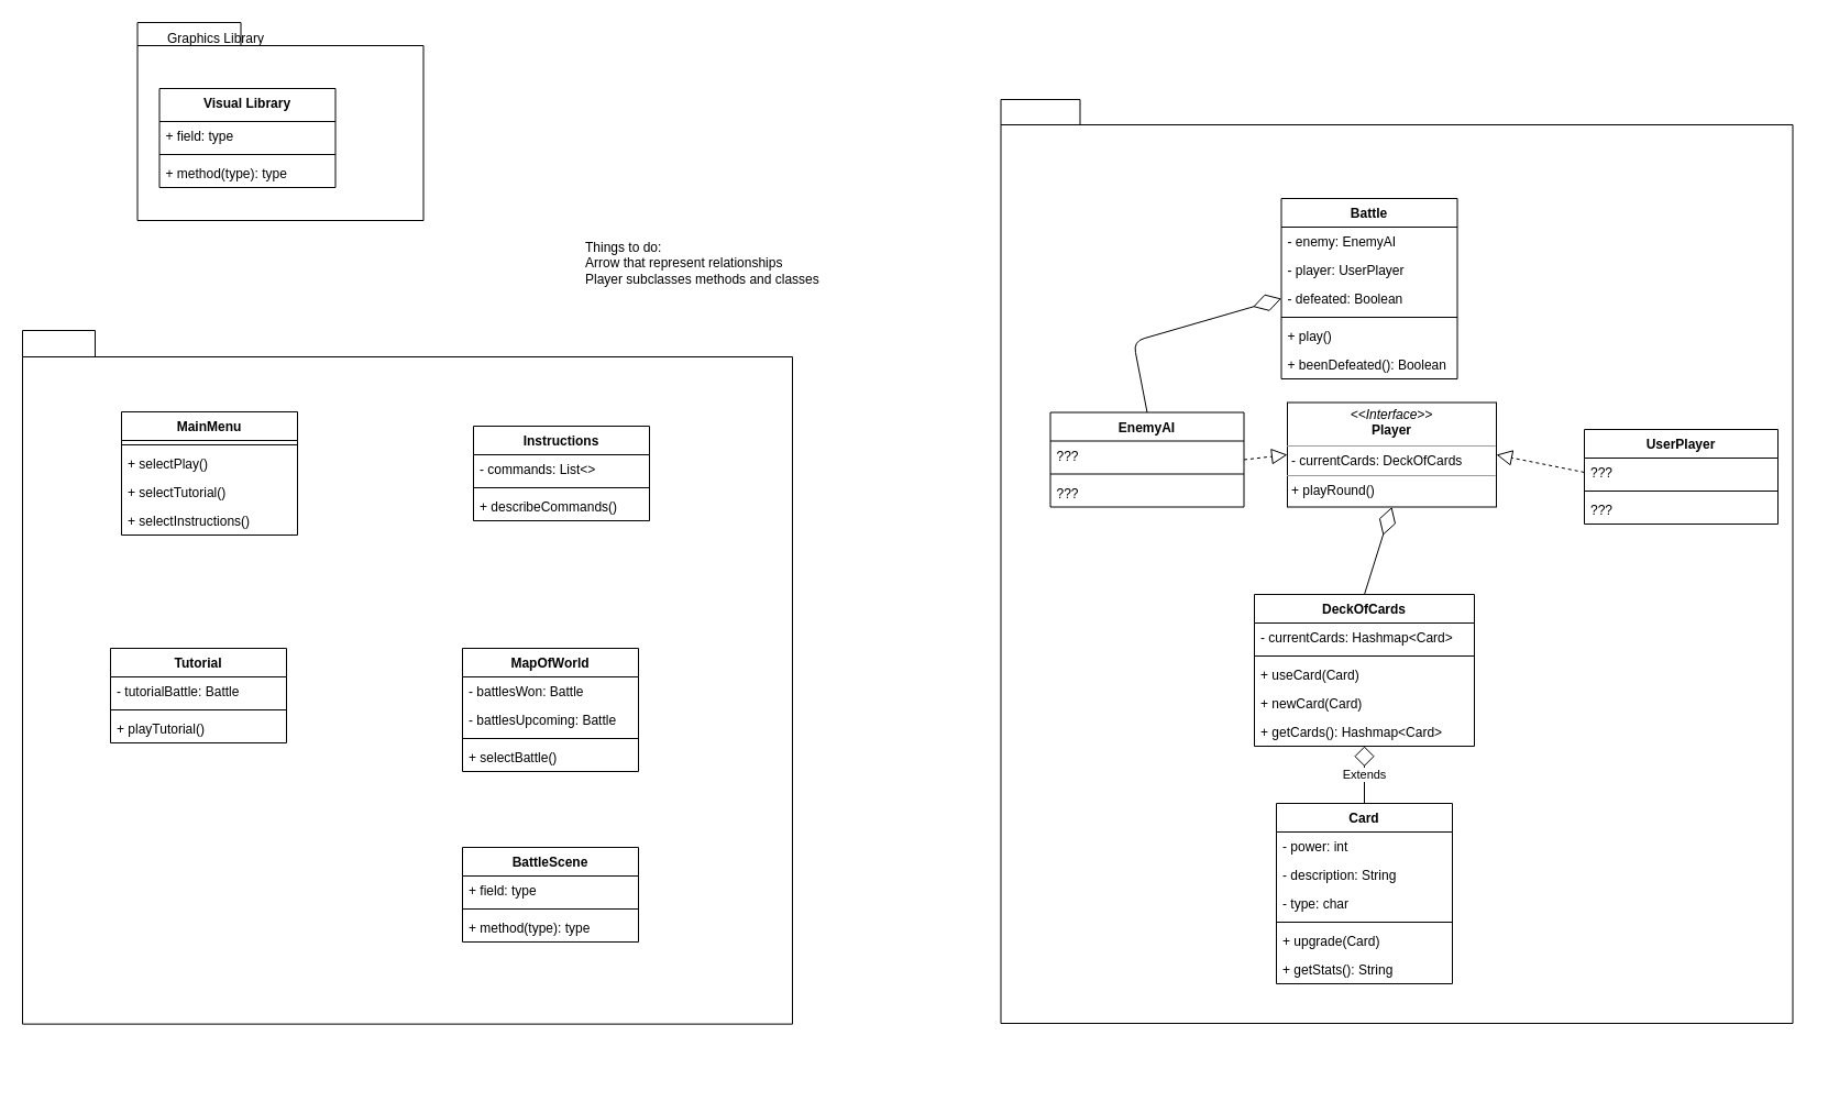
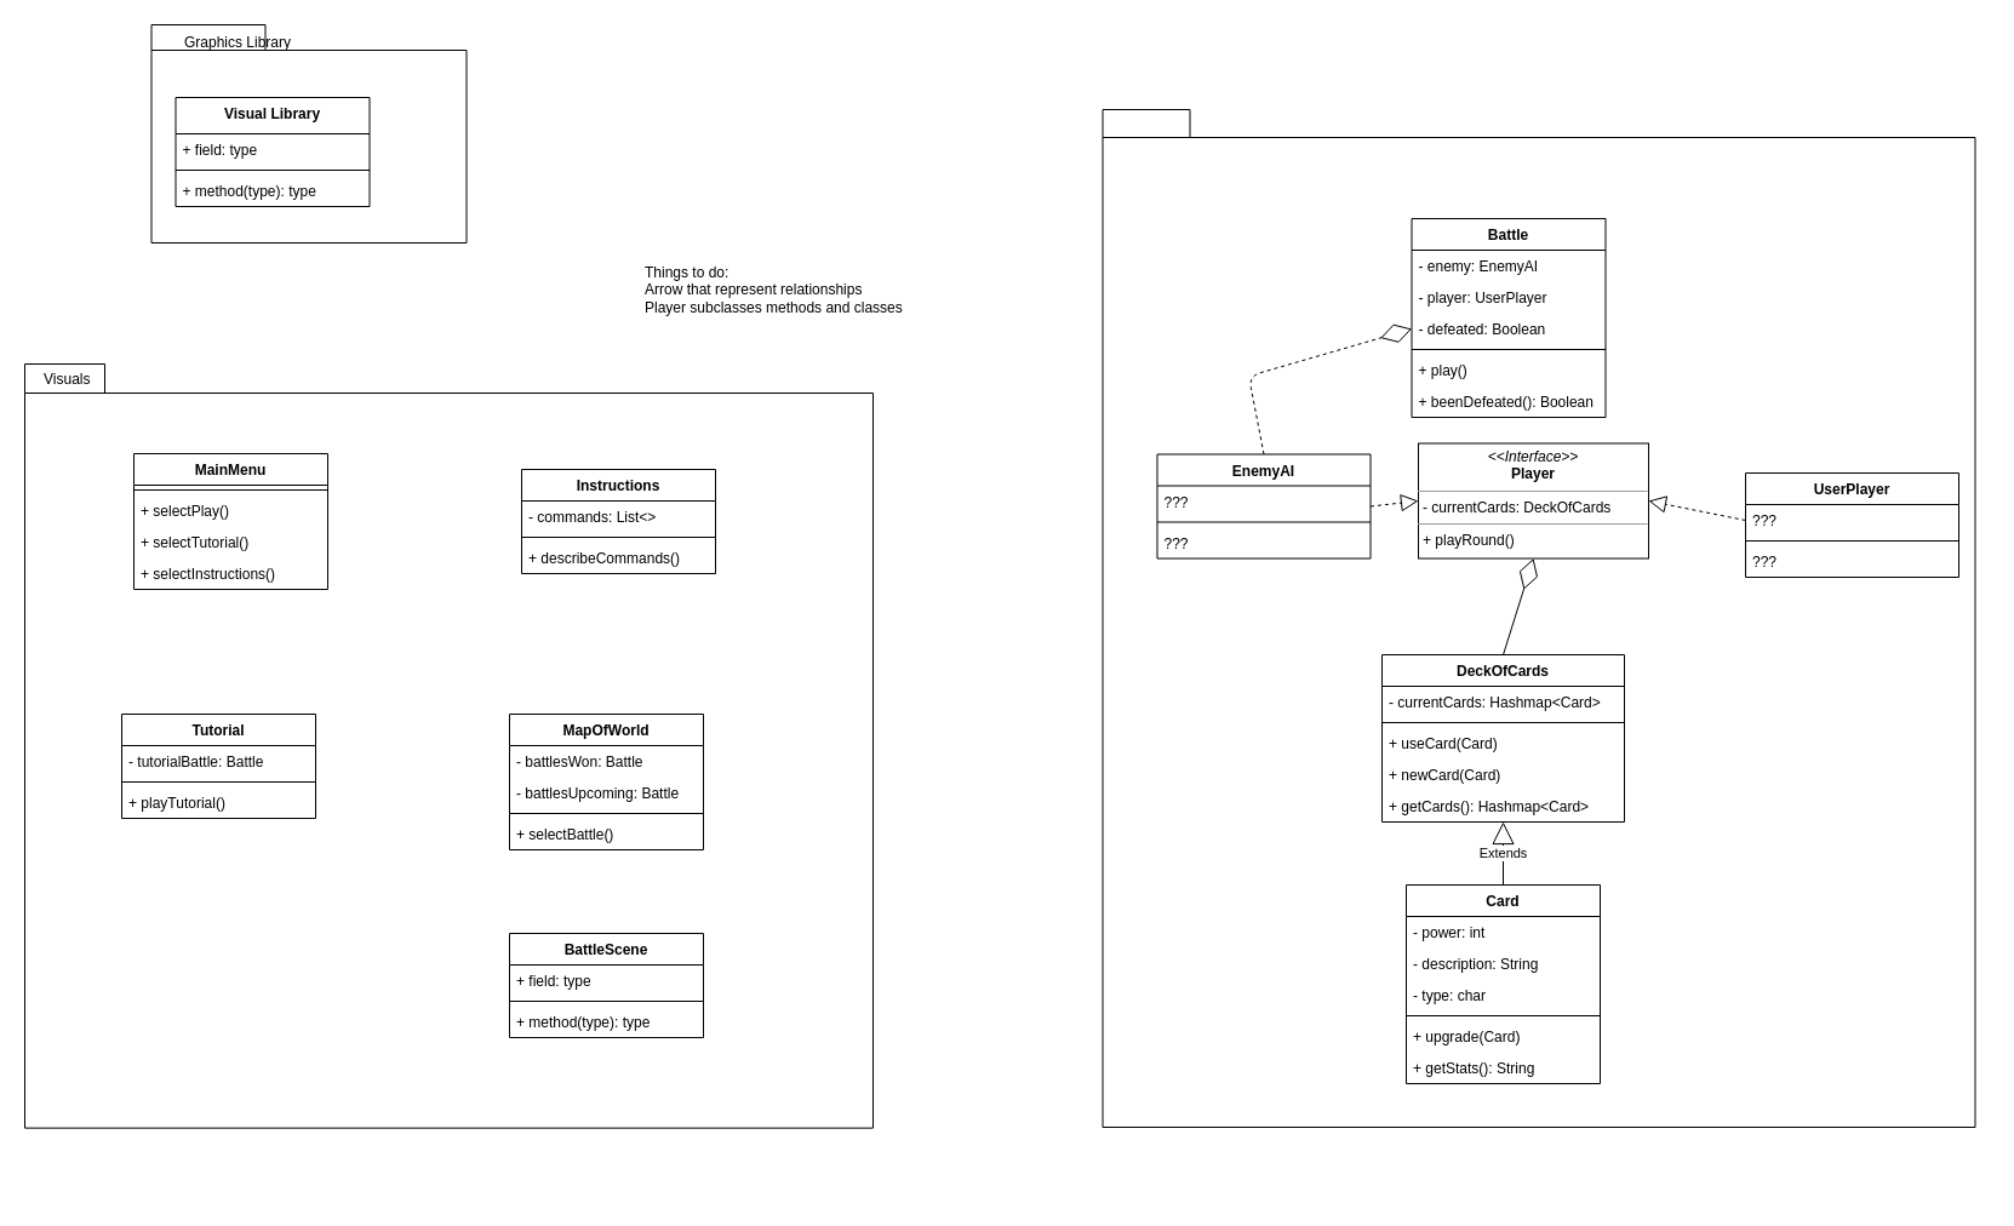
- <mxCell id="62" value="" style="endArrow=diamondThin;endFill=0;endSize=24;html=1;exitX=0.5;exitY=0;exitDx=0;exitDy=0;entryX=0;entryY=0.5;entryDx=0;entryDy=0;" edge="1" parent="29" source="48" target="55"><mxGeometry width="160" relative="1" as="geometry"><mxPoint x="59.5" y="100" as="sourcePoint" /><mxPoint x="240" y="76" as="targetPoint" /><Array as="points"><mxPoint x="110" y="190" /></Array></mxGeometry></mxCell>
+ <mxCell id="62" value="" style="endArrow=diamondThin;endFill=0;endSize=24;html=1;exitX=0.5;exitY=0;exitDx=0;exitDy=0;entryX=0;entryY=0.5;entryDx=0;entryDy=0;dashed=1;" edge="1" parent="29" source="48" target="55"><mxGeometry width="160" relative="1" as="geometry"><mxPoint x="59.5" y="100" as="sourcePoint" /><mxPoint x="240" y="76" as="targetPoint" /><Array as="points"><mxPoint x="110" y="190" /></Array></mxGeometry></mxCell>
+ <mxCell id="4" value="Visuals" style="text;html=1;resizable=0;points=[];autosize=1;align=left;verticalAlign=top;spacingTop=-4;" parent="2" vertex="1"><mxGeometry x="14.074" y="2.968" width="50" height="20" as="geometry" /></mxCell>
- <mxCell id="60" value="Extends" style="endArrow=diamond;endSize=16;endFill=0;html=1;exitX=0.5;exitY=0;exitDx=0;exitDy=0;entryX=0.5;entryY=1;entryDx=0;entryDy=0;" edge="1" parent="29" source="37" target="31"><mxGeometry width="160" relative="1" as="geometry"><mxPoint y="430" as="sourcePoint" /><mxPoint x="160" y="430" as="targetPoint" /></mxGeometry></mxCell>
+ <mxCell id="60" value="Extends" style="endArrow=block;endSize=16;endFill=0;html=1;exitX=0.5;exitY=0;exitDx=0;exitDy=0;entryX=0.5;entryY=1;entryDx=0;entryDy=0;" edge="1" parent="29" source="37" target="31"><mxGeometry width="160" relative="1" as="geometry"><mxPoint y="430" as="sourcePoint" /><mxPoint x="160" y="430" as="targetPoint" /></mxGeometry></mxCell>
